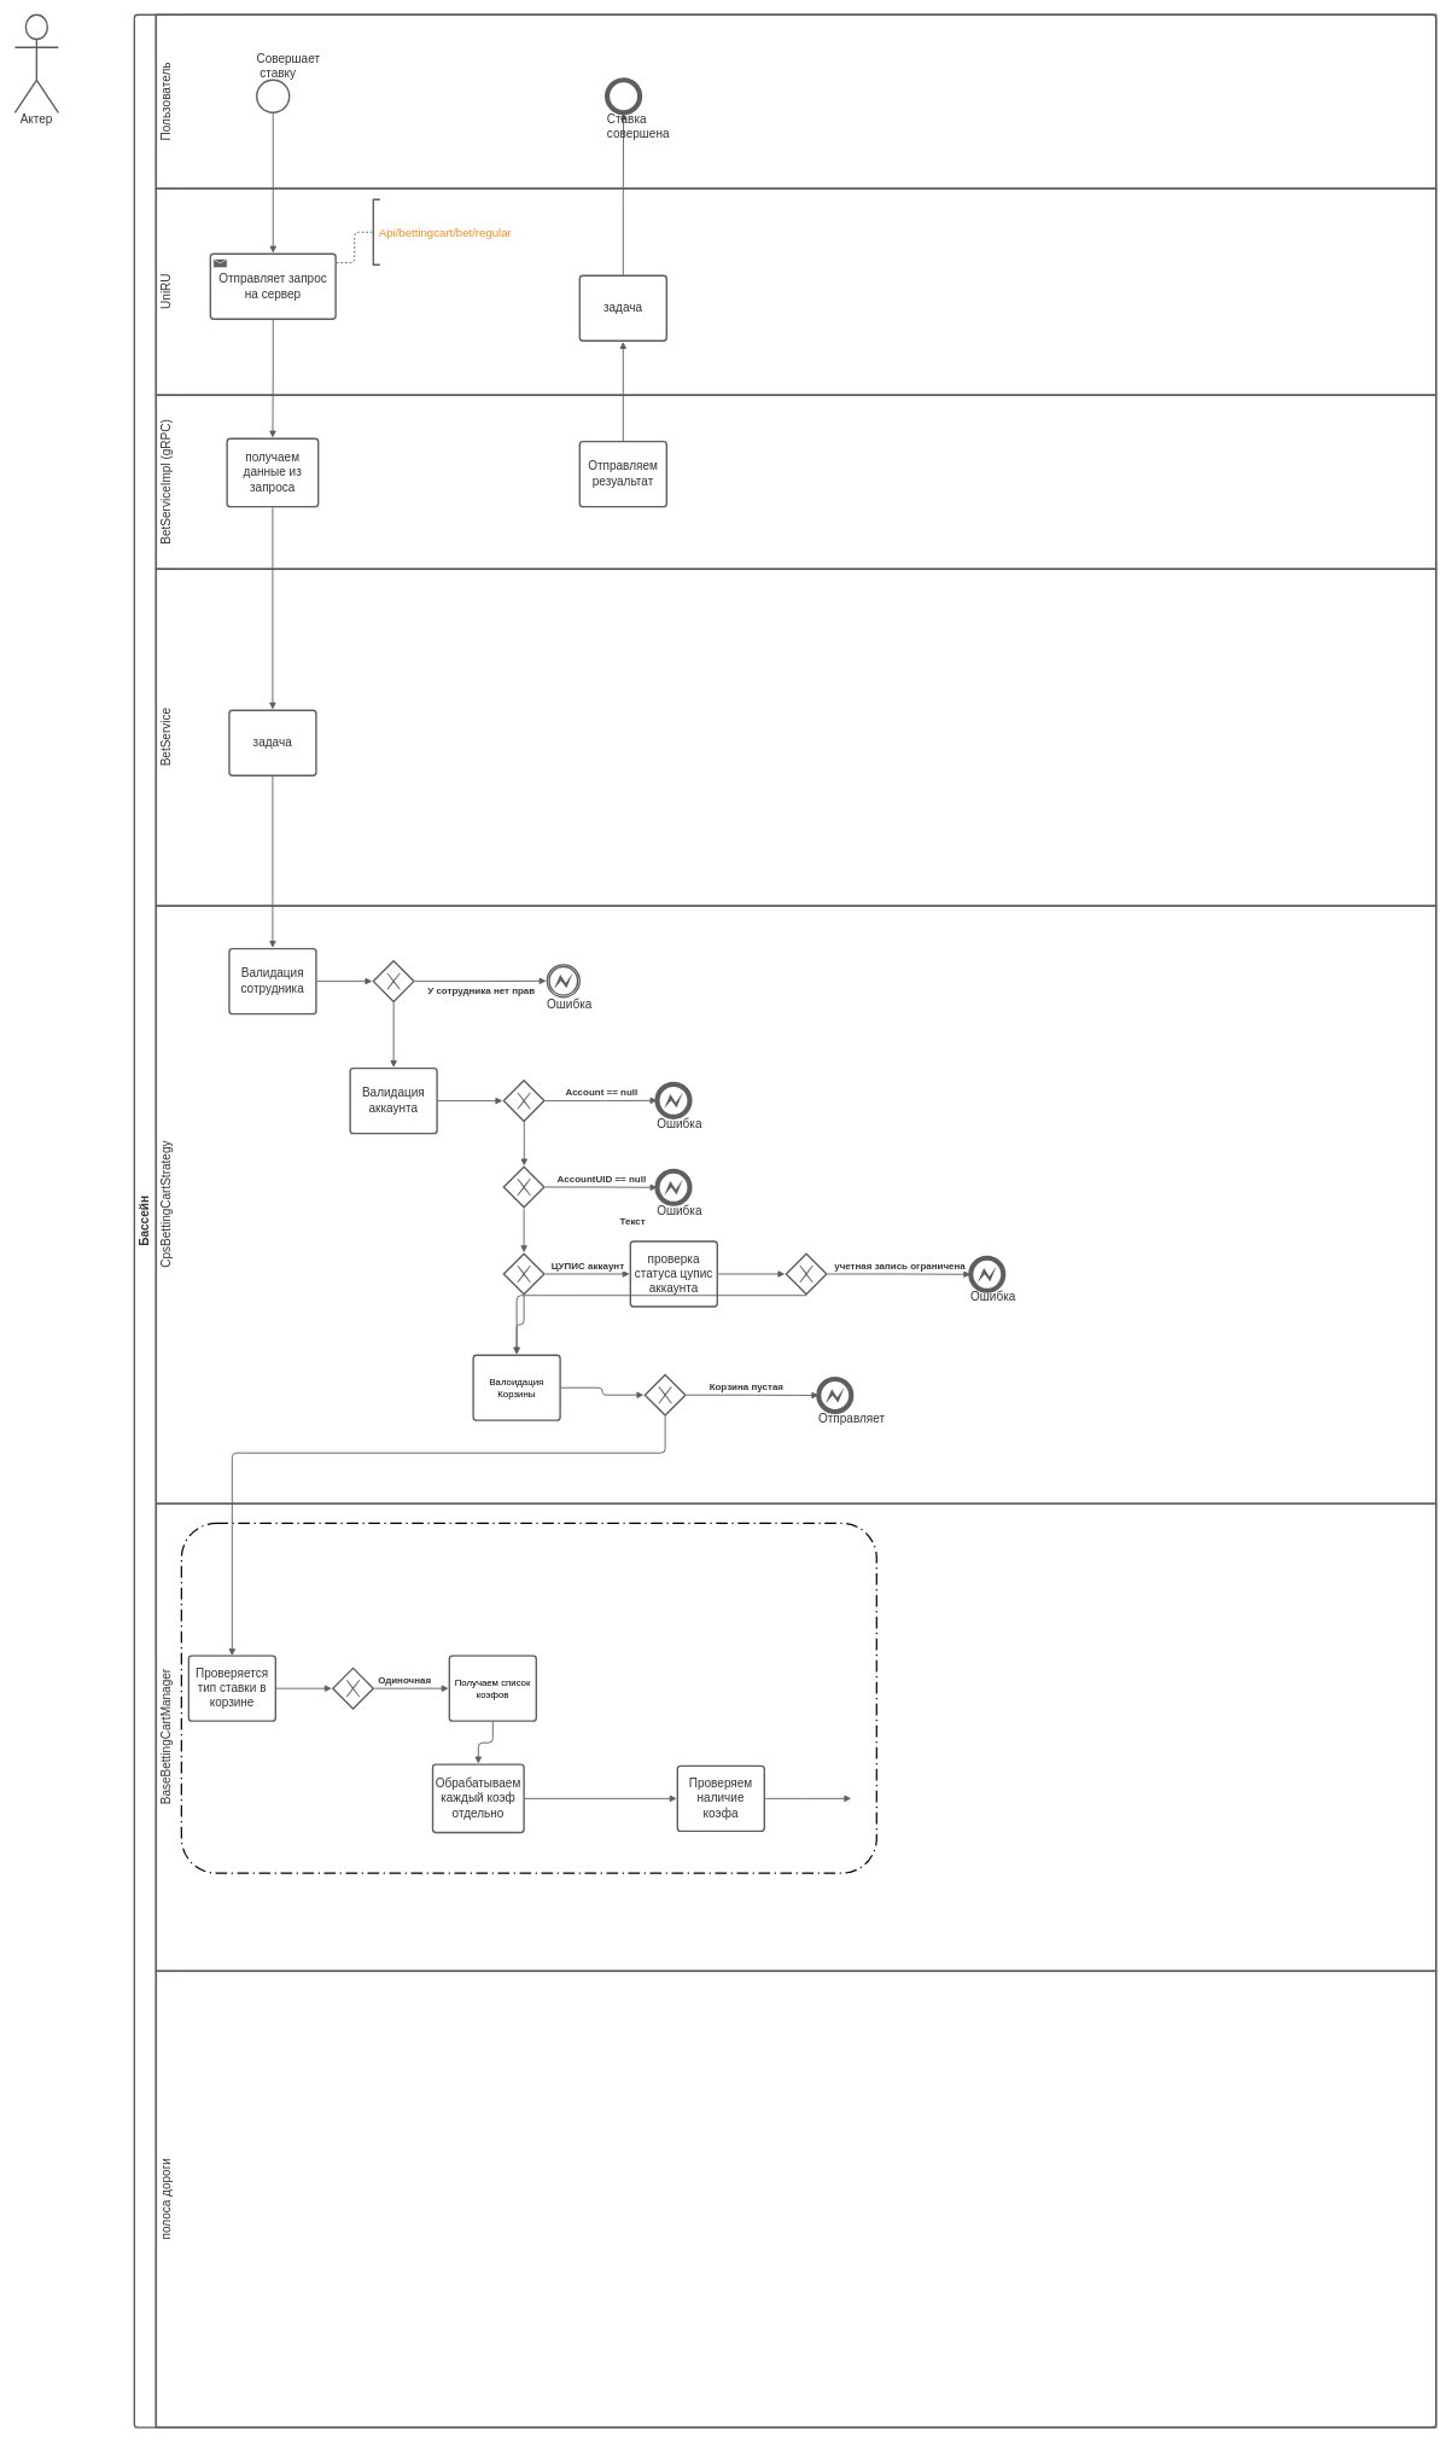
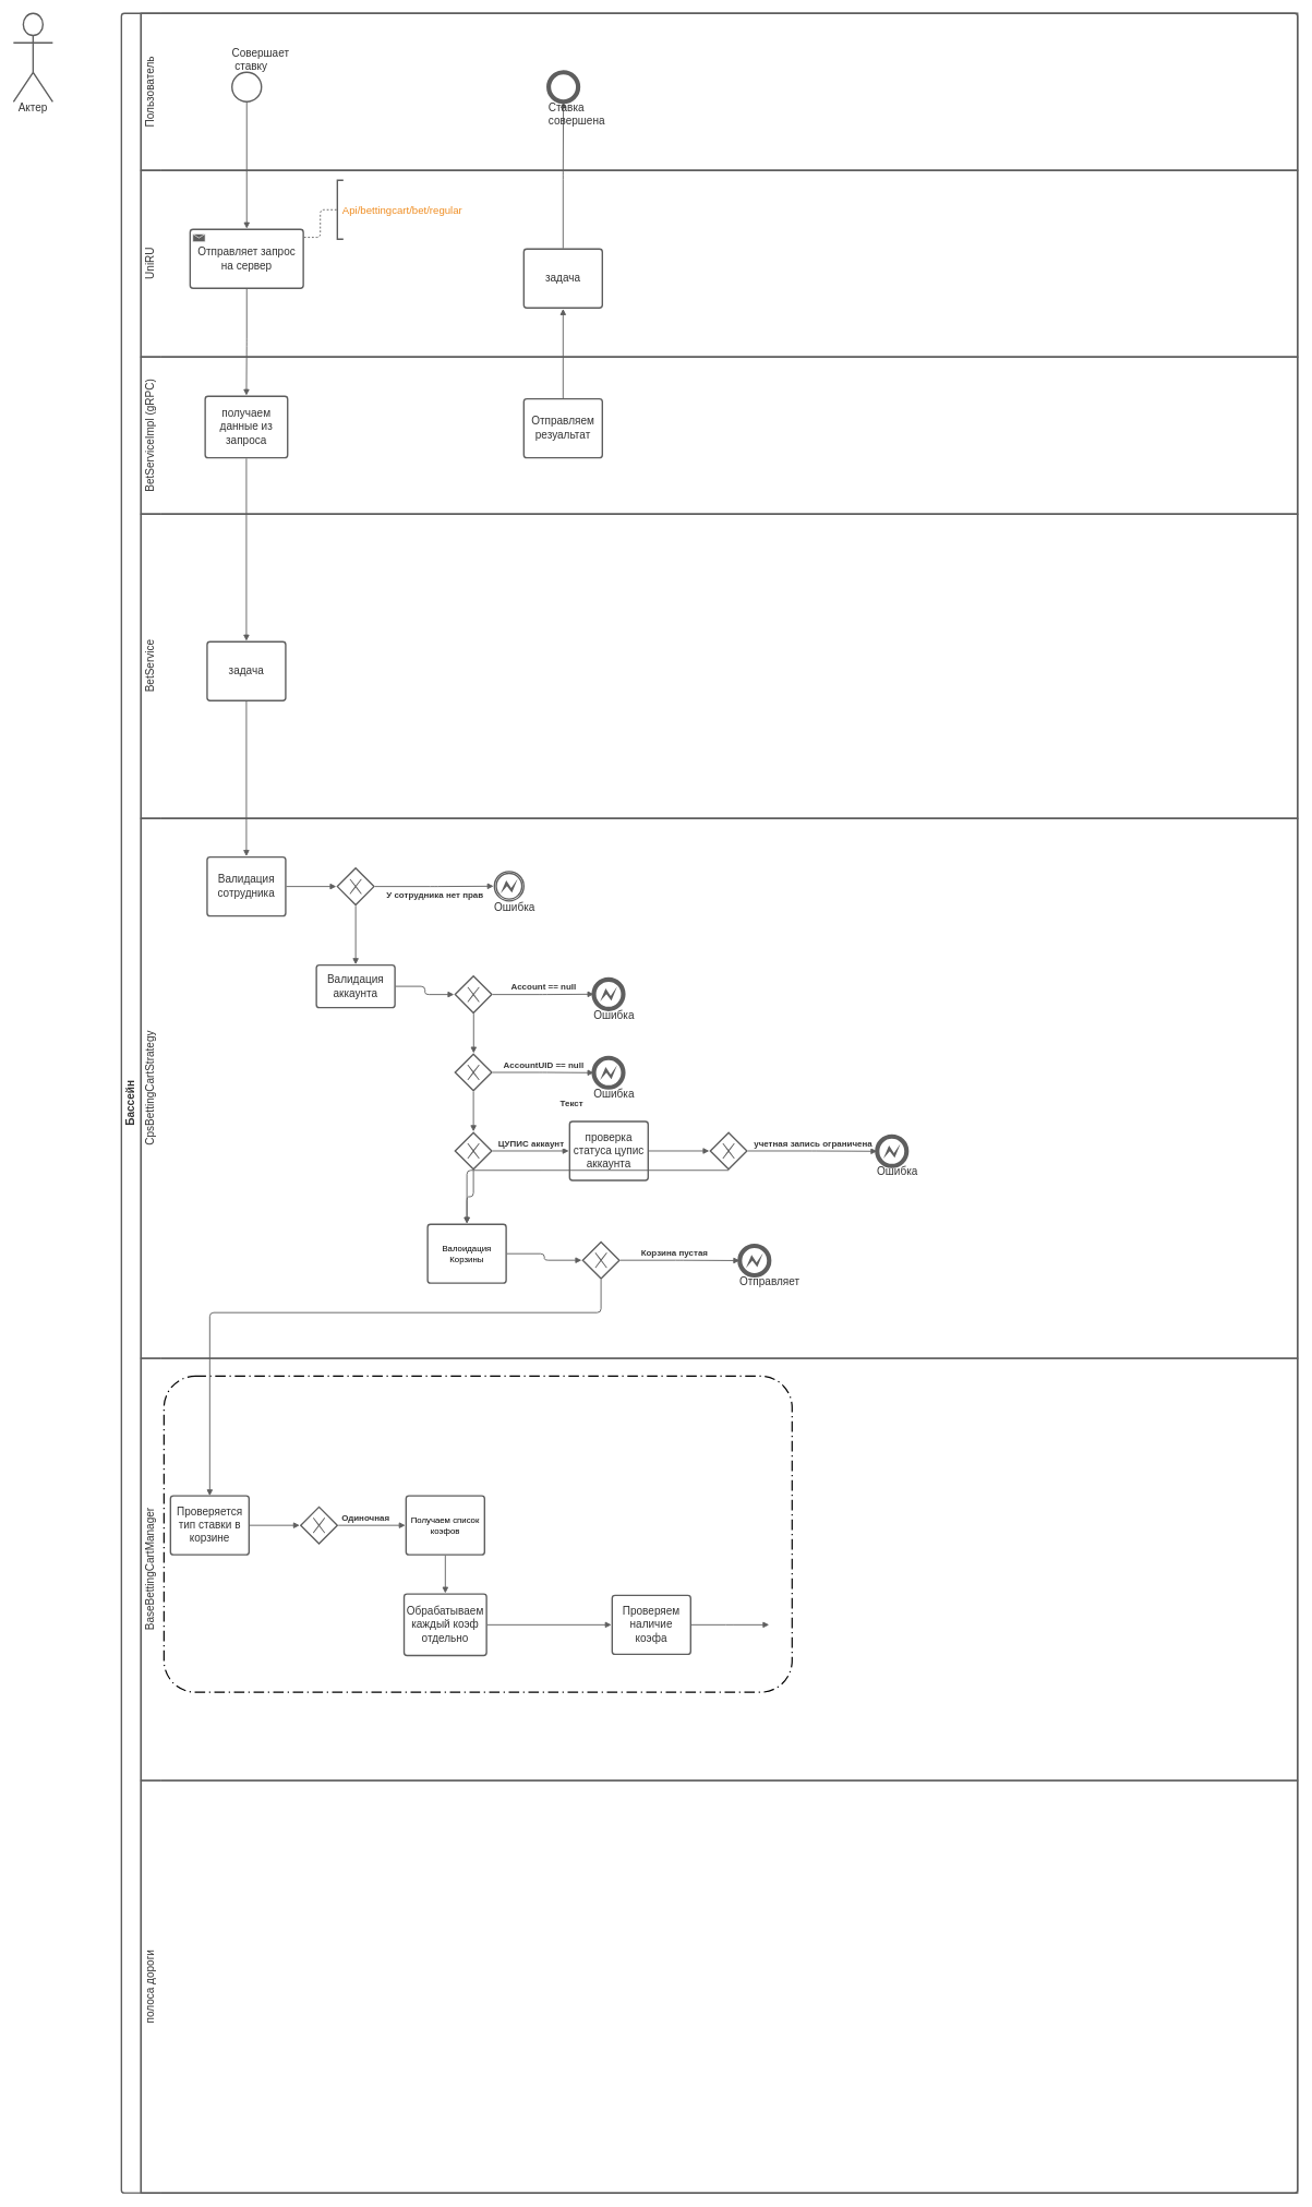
- <mxCell id="36" value="Валидация аккаунта" style="html=1;overflow=block;blockSpacing=1;whiteSpace=wrap;whiteSpace=wrap;fontSize=16.7;fontColor=#333333;whiteSpace=wrap;spacing=3.8;strokeColor=#5e5e5e;strokeOpacity=100;rounded=1;absoluteArcSize=1;arcSize=9;strokeWidth=2.3;" vertex="1" parent="1"><mxGeometry x="483" y="1474" width="120" height="90" as="geometry" /></mxCell>
+ <mxCell id="36" value="Валидация аккаунта" style="html=1;overflow=block;blockSpacing=1;whiteSpace=wrap;whiteSpace=wrap;fontSize=16.7;fontColor=#333333;whiteSpace=wrap;spacing=3.8;strokeColor=#5e5e5e;strokeOpacity=100;rounded=1;absoluteArcSize=1;arcSize=9;strokeWidth=2.3;" vertex="1" parent="1"><mxGeometry x="483" y="1474" width="120" height="65" as="geometry" /></mxCell>
- <mxCell id="74" value="Обрабатываем каждый коэф отдельно" style="html=1;overflow=block;blockSpacing=1;whiteSpace=wrap;whiteSpace=wrap;fontSize=16.7;fontColor=#333333;whiteSpace=wrap;spacing=3.8;strokeColor=#5e5e5e;strokeOpacity=100;rounded=1;absoluteArcSize=1;arcSize=9;strokeWidth=2.3;" vertex="1" parent="1"><mxGeometry x="597" y="2435" width="126" height="94" as="geometry" /></mxCell>
+ <mxCell id="74" value="Обрабатываем каждый коэф отдельно" style="html=1;overflow=block;blockSpacing=1;whiteSpace=wrap;whiteSpace=wrap;fontSize=16.7;fontColor=#333333;whiteSpace=wrap;spacing=3.8;strokeColor=#5e5e5e;strokeOpacity=100;rounded=1;absoluteArcSize=1;arcSize=9;strokeWidth=2.3;" vertex="1" parent="1"><mxGeometry x="617" y="2435" width="126" height="94" as="geometry" /></mxCell>
